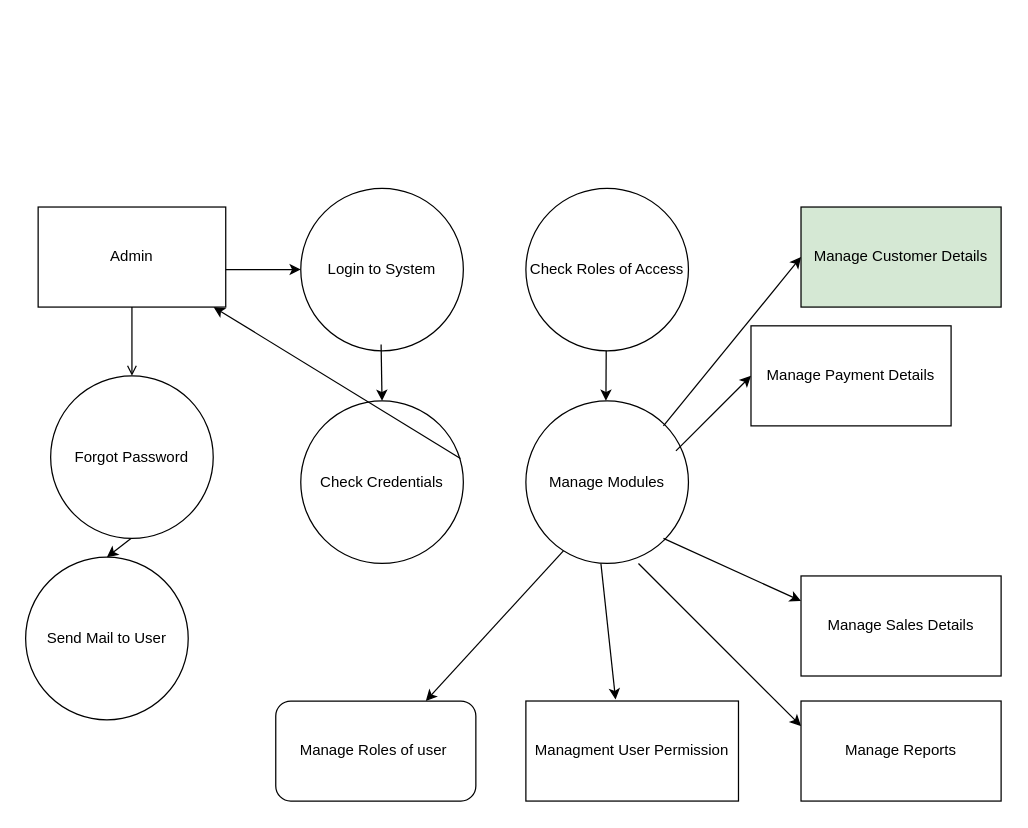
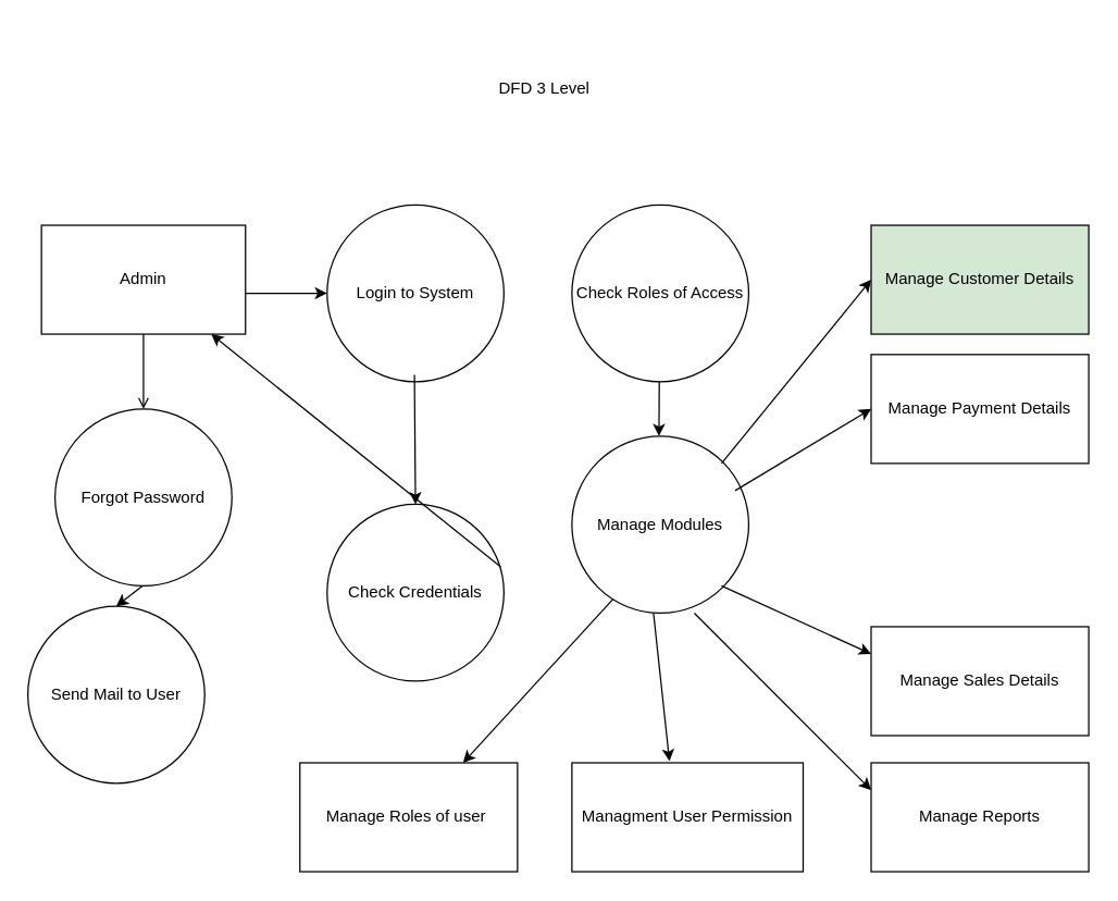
+ <mxCell id="2" value="DFD 3 Level" style="text;html=1;align=center;verticalAlign=middle;whiteSpace=wrap;rounded=0;" vertex="1" parent="1"><mxGeometry x="290" y="20" width="220" height="90" as="geometry" /></mxCell>
- <mxCell id="4" value="Manage Payment Details" style="rounded=0;whiteSpace=wrap;html=1;" vertex="1" parent="1"><mxGeometry x="600" y="260" width="160" height="80" as="geometry" /></mxCell>
+ <mxCell id="4" value="Manage Payment Details" style="rounded=0;whiteSpace=wrap;html=1;" vertex="1" parent="1"><mxGeometry x="640" y="260" width="160" height="80" as="geometry" /></mxCell>
- <mxCell id="12" value="Check Credentials" style="ellipse;whiteSpace=wrap;html=1;aspect=fixed;" vertex="1" parent="1"><mxGeometry x="240" y="320" width="130" height="130" as="geometry" /></mxCell>
+ <mxCell id="12" value="Check Credentials" style="ellipse;whiteSpace=wrap;html=1;aspect=fixed;" vertex="1" parent="1"><mxGeometry x="240" y="370" width="130" height="130" as="geometry" /></mxCell>
- <mxCell id="3" value="Manage Roles of user&amp;nbsp;" style="whiteSpace=wrap;html=1;rounded=1;" vertex="1" parent="1"><mxGeometry x="220" y="560" width="160" height="80" as="geometry" /></mxCell>
+ <mxCell id="3" value="Manage Roles of user&amp;nbsp;" style="rounded=0;whiteSpace=wrap;html=1;" vertex="1" parent="1"><mxGeometry x="220" y="560" width="160" height="80" as="geometry" /></mxCell>
